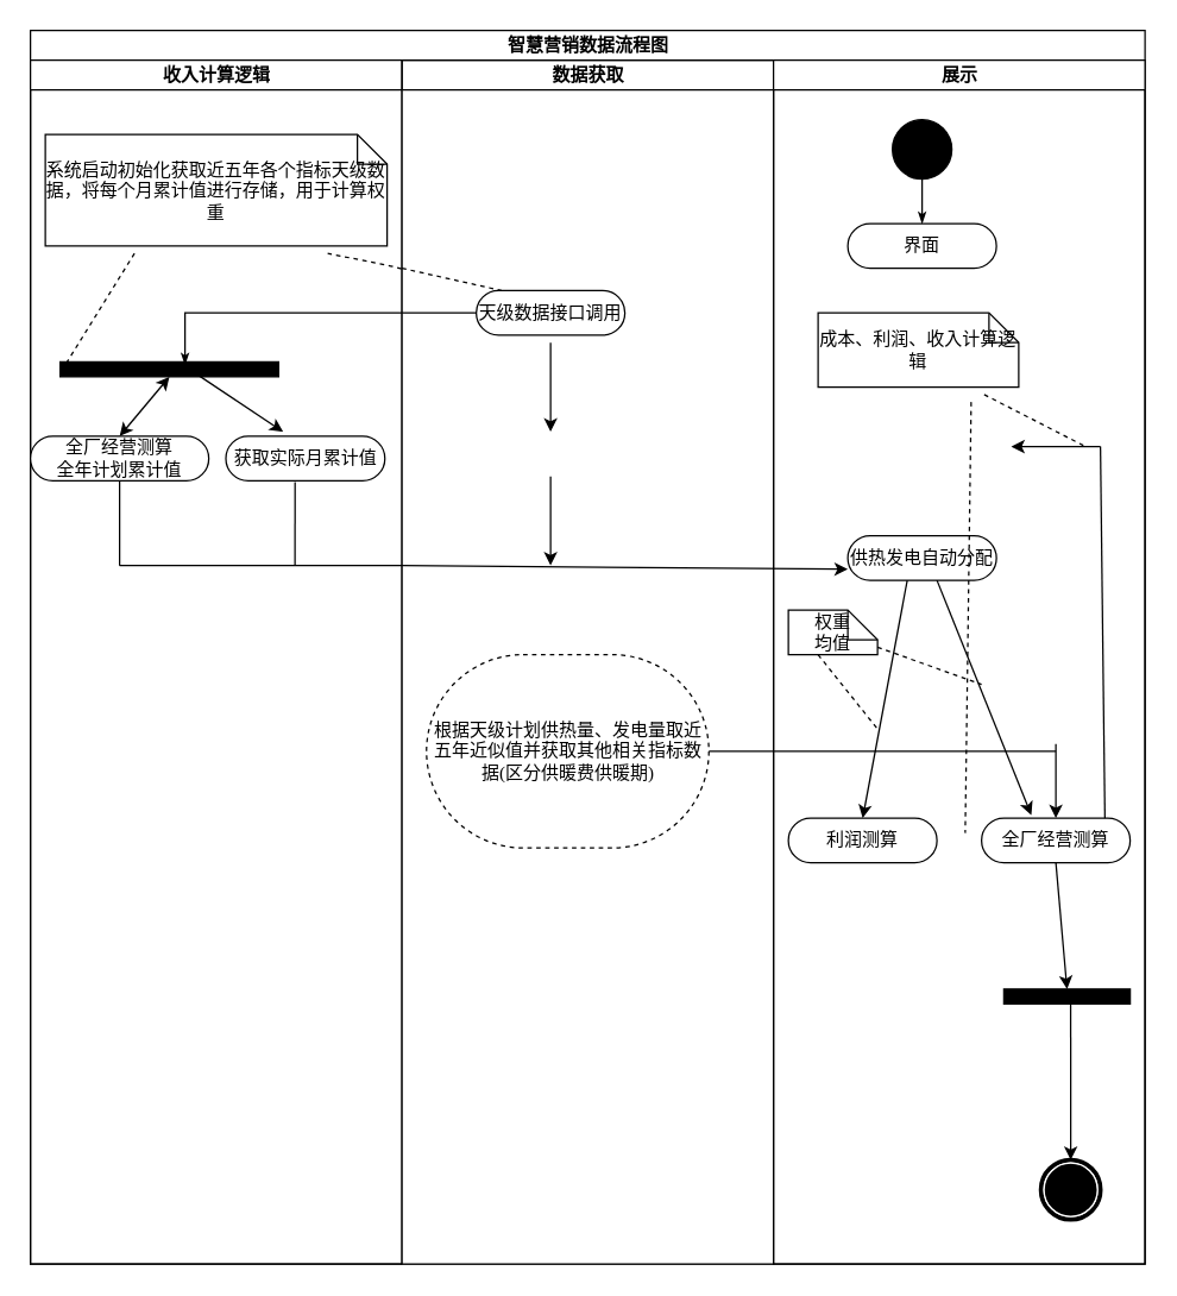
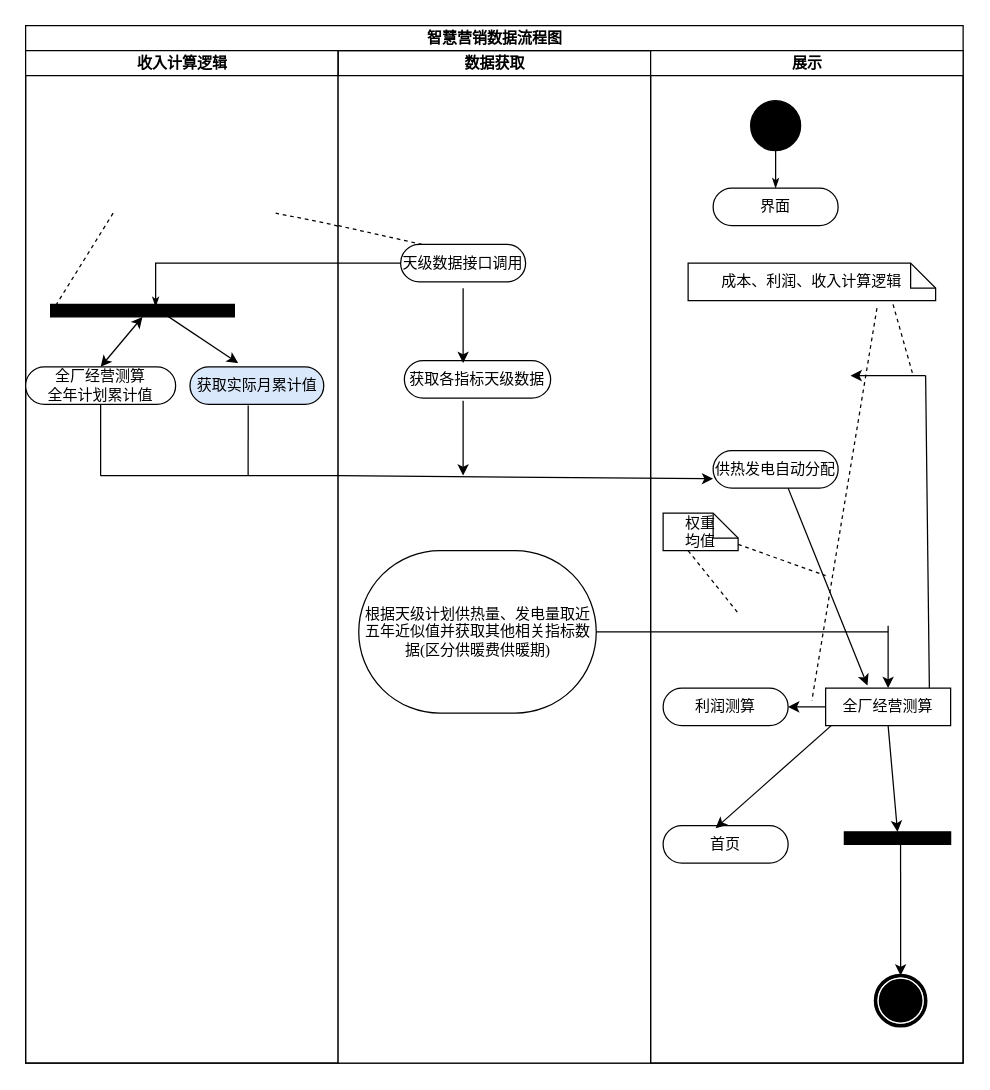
- <mxCell id="5" value="系统启动初始化获取近五年各个指标天级数据，将每个月累计值进行存储，用于计算权重" style="shape=note;whiteSpace=wrap;html=1;rounded=0;shadow=0;comic=0;labelBackgroundColor=none;strokeColor=#000000;strokeWidth=1;fillColor=#ffffff;fontFamily=Verdana;fontSize=12;fontColor=#000000;align=center;size=20;" vertex="1" parent="3"><mxGeometry x="10" y="50" width="230" height="75" as="geometry" /></mxCell>
- <mxCell id="47" value="成本、利润、收入计算逻辑" style="shape=note;whiteSpace=wrap;html=1;rounded=0;shadow=0;comic=0;labelBackgroundColor=none;strokeColor=#000000;strokeWidth=1;fillColor=#ffffff;fontFamily=Verdana;fontSize=12;fontColor=#000000;align=center;size=20;" vertex="1" parent="27"><mxGeometry x="30" y="170" width="135" height="50" as="geometry" /></mxCell>
+ <mxCell id="47" value="成本、利润、收入计算逻辑" style="shape=note;whiteSpace=wrap;html=1;rounded=0;shadow=0;comic=0;labelBackgroundColor=none;strokeColor=#000000;strokeWidth=1;fillColor=#ffffff;fontFamily=Verdana;fontSize=12;fontColor=#000000;align=center;size=20;" vertex="1" parent="27"><mxGeometry x="30" y="170" width="198" height="30" as="geometry" /></mxCell>
+ <mxCell id="21" value="获取各指标天级数据" style="rounded=1;whiteSpace=wrap;html=1;shadow=0;comic=0;labelBackgroundColor=none;strokeColor=#000000;strokeWidth=1;fillColor=#ffffff;fontFamily=Verdana;fontSize=12;fontColor=#000000;align=center;arcSize=50;" vertex="1" parent="15"><mxGeometry x="53" y="248" width="117" height="30" as="geometry" /></mxCell>
- <mxCell id="10" value="获取实际月累计值" style="rounded=1;whiteSpace=wrap;html=1;shadow=0;comic=0;labelBackgroundColor=none;strokeColor=#000000;strokeWidth=1;fillColor=#ffffff;fontFamily=Verdana;fontSize=12;fontColor=#000000;align=center;arcSize=50;" vertex="1" parent="3"><mxGeometry x="131.5" y="253" width="107" height="30" as="geometry" /></mxCell>
+ <mxCell id="10" value="获取实际月累计值" style="rounded=1;whiteSpace=wrap;html=1;shadow=0;comic=0;labelBackgroundColor=none;strokeColor=#000000;strokeWidth=1;fillColor=#dae8fc;fontFamily=Verdana;fontSize=12;fontColor=#000000;align=center;arcSize=50;" vertex="1" parent="3"><mxGeometry x="131.5" y="253" width="107" height="30" as="geometry" /></mxCell>
- <mxCell id="38" value="" style="endArrow=classic;html=1;exitX=0.4;exitY=1;exitDx=0;exitDy=0;exitPerimeter=0;entryX=0.5;entryY=0;entryDx=0;entryDy=0;" edge="1" parent="27" source="32" target="34"><mxGeometry width="50" height="50" relative="1" as="geometry"><mxPoint x="70" y="420" as="sourcePoint" /><mxPoint x="120" y="370" as="targetPoint" /></mxGeometry></mxCell>
- <mxCell id="25" value="根据天级计划供热量、发电量取近五年近似值并获取其他相关指标数据(区分供暖费供暖期)" style="rounded=1;whiteSpace=wrap;html=1;shadow=0;comic=0;labelBackgroundColor=none;strokeColor=#000000;strokeWidth=1;fillColor=#ffffff;fontFamily=Verdana;fontSize=12;fontColor=#000000;align=center;arcSize=50;dashed=1;" vertex="1" parent="15"><mxGeometry x="16.5" y="400" width="190" height="130" as="geometry" /></mxCell>
+ <mxCell id="25" value="根据天级计划供热量、发电量取近五年近似值并获取其他相关指标数据(区分供暖费供暖期)" style="rounded=1;whiteSpace=wrap;html=1;shadow=0;comic=0;labelBackgroundColor=none;strokeColor=#000000;strokeWidth=1;fillColor=#ffffff;fontFamily=Verdana;fontSize=12;fontColor=#000000;align=center;arcSize=50;" vertex="1" parent="15"><mxGeometry x="16.5" y="400" width="190" height="130" as="geometry" /></mxCell>
+ <mxCell id="41" value="" style="endArrow=classic;html=1;entryX=1;entryY=0.5;entryDx=0;entryDy=0;exitX=0;exitY=0.5;exitDx=0;exitDy=0;" edge="1" parent="27" source="33" target="34"><mxGeometry width="50" height="50" relative="1" as="geometry"><mxPoint x="110" y="460" as="sourcePoint" /><mxPoint x="160" y="410" as="targetPoint" /></mxGeometry></mxCell>
- <mxCell id="33" value="全厂经营测算" style="rounded=1;whiteSpace=wrap;html=1;shadow=0;comic=0;labelBackgroundColor=none;strokeColor=#000000;strokeWidth=1;fillColor=#ffffff;fontFamily=Verdana;fontSize=12;fontColor=#000000;align=center;arcSize=50;" vertex="1" parent="27"><mxGeometry x="140" y="510" width="100" height="30" as="geometry" /></mxCell>
+ <mxCell id="33" value="全厂经营测算" style="whiteSpace=wrap;html=1;shadow=0;comic=0;labelBackgroundColor=none;strokeColor=#000000;strokeWidth=1;fillColor=#ffffff;fontFamily=Verdana;fontSize=12;fontColor=#000000;align=center;arcSize=50;rounded=0;" vertex="1" parent="27"><mxGeometry x="140" y="510" width="100" height="30" as="geometry" /></mxCell>
+ <mxCell id="40" value="" style="endArrow=classic;html=1;exitX=0.045;exitY=1;exitDx=0;exitDy=0;exitPerimeter=0;entryX=0.42;entryY=0.067;entryDx=0;entryDy=0;entryPerimeter=0;" edge="1" parent="27" source="33" target="35"><mxGeometry width="50" height="50" relative="1" as="geometry"><mxPoint x="110" y="480" as="sourcePoint" /><mxPoint x="160" y="430" as="targetPoint" /></mxGeometry></mxCell>
+ <mxCell id="35" value="首页" style="rounded=1;whiteSpace=wrap;html=1;shadow=0;comic=0;labelBackgroundColor=none;strokeColor=#000000;strokeWidth=1;fillColor=#ffffff;fontFamily=Verdana;fontSize=12;fontColor=#000000;align=center;arcSize=50;" vertex="1" parent="27"><mxGeometry x="10" y="620" width="100" height="30" as="geometry" /></mxCell>
